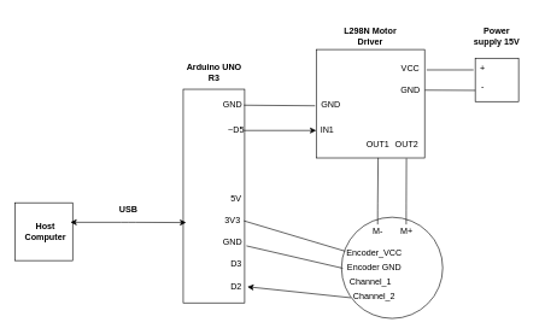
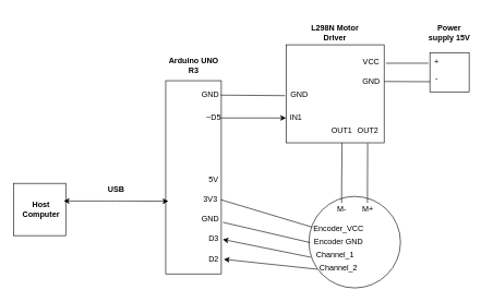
+ <mxCell id="41" value="" style="endArrow=classic;html=1;exitX=-0.034;exitY=0.65;exitDx=0;exitDy=0;exitPerimeter=0;entryX=0.99;entryY=0.54;entryDx=0;entryDy=0;entryPerimeter=0;" edge="1" parent="1" source="25" target="28"><mxGeometry width="50" height="50" relative="1" as="geometry"><mxPoint x="427" y="395" as="sourcePoint" /><mxPoint x="387" y="335" as="targetPoint" /></mxGeometry></mxCell>
